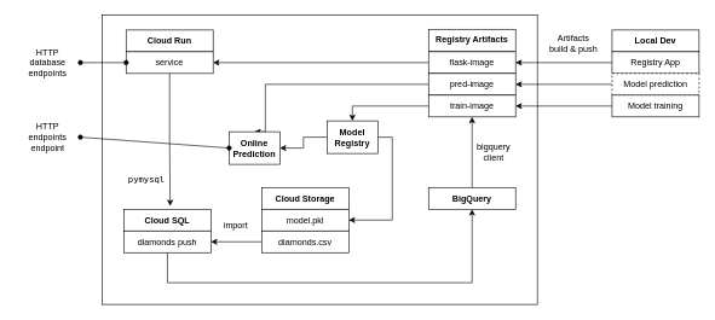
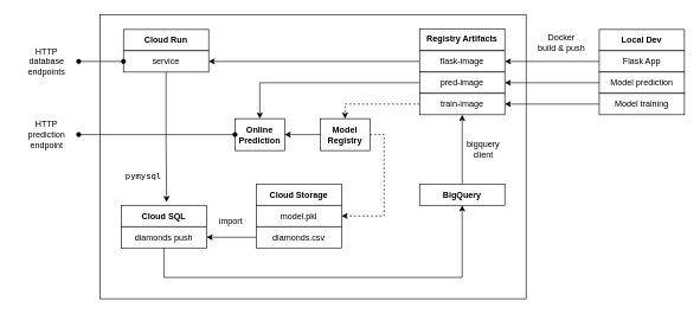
- <mxCell id="18" value="&lt;div&gt;Artifacts&lt;/div&gt;&lt;div&gt;build &amp;amp; push&lt;/div&gt;" style="text;html=1;align=center;verticalAlign=middle;whiteSpace=wrap;rounded=0;" vertex="1" parent="1"><mxGeometry x="745" y="39" width="90" height="40" as="geometry" /></mxCell>
+ <mxCell id="18" value="&lt;div&gt;Docker&lt;/div&gt;&lt;div&gt;build &amp;amp; push&lt;/div&gt;" style="text;html=1;align=center;verticalAlign=middle;whiteSpace=wrap;rounded=0;" vertex="1" parent="1"><mxGeometry x="745" y="39" width="90" height="40" as="geometry" /></mxCell>
- <mxCell id="5" value="Registry App" style="rounded=0;whiteSpace=wrap;html=1;" vertex="1" parent="1"><mxGeometry x="843" y="71" width="120" height="30" as="geometry" /></mxCell>
+ <mxCell id="5" value="Flask App" style="rounded=0;whiteSpace=wrap;html=1;" vertex="1" parent="1"><mxGeometry x="843" y="71" width="120" height="30" as="geometry" /></mxCell>
- <mxCell id="7" value="Model prediction" style="rounded=0;whiteSpace=wrap;html=1;dashed=1;" vertex="1" parent="1"><mxGeometry x="843" y="101" width="120" height="30" as="geometry" /></mxCell>
+ <mxCell id="7" value="Model prediction" style="rounded=0;whiteSpace=wrap;html=1;" vertex="1" parent="1"><mxGeometry x="843" y="101" width="120" height="30" as="geometry" /></mxCell>
- <mxCell id="15" style="edgeStyle=orthogonalEdgeStyle;rounded=0;orthogonalLoop=1;jettySize=auto;html=1;exitX=0;exitY=0.5;exitDx=0;exitDy=0;entryX=0.5;entryY=0;entryDx=0;entryDy=0;" edge="1" parent="1" source="17" target="36"><mxGeometry relative="1" as="geometry" /></mxCell>
+ <mxCell id="15" style="edgeStyle=orthogonalEdgeStyle;rounded=0;orthogonalLoop=1;jettySize=auto;html=1;exitX=0;exitY=0.5;exitDx=0;exitDy=0;entryX=0.5;entryY=0;entryDx=0;entryDy=0;dashed=1;" edge="1" parent="1" source="17" target="36"><mxGeometry relative="1" as="geometry" /></mxCell>
- <mxCell id="32" value="&lt;div&gt;HTTP&lt;/div&gt;&lt;div&gt;endpoints&lt;br&gt;&lt;/div&gt;&lt;div&gt;endpoint&lt;br&gt;&lt;/div&gt;" style="text;html=1;align=center;verticalAlign=middle;whiteSpace=wrap;rounded=0;" vertex="1" parent="1"><mxGeometry x="20" y="164" width="90" height="50" as="geometry" /></mxCell>
+ <mxCell id="32" value="&lt;div&gt;HTTP&lt;/div&gt;&lt;div&gt;prediction&lt;br&gt;&lt;/div&gt;&lt;div&gt;endpoint&lt;br&gt;&lt;/div&gt;" style="text;html=1;align=center;verticalAlign=middle;whiteSpace=wrap;rounded=0;" vertex="1" parent="1"><mxGeometry x="20" y="164" width="90" height="50" as="geometry" /></mxCell>
- <mxCell id="29" value="&lt;div&gt;&lt;b&gt;Online&lt;/b&gt;&lt;/div&gt;&lt;div&gt;&lt;b&gt;Prediction&lt;/b&gt;&lt;/div&gt;" style="rounded=0;whiteSpace=wrap;html=1;" vertex="1" parent="1"><mxGeometry x="315" y="181.5" width="70" height="45" as="geometry" /></mxCell>
+ <mxCell id="29" value="&lt;div&gt;&lt;b&gt;Online&lt;/b&gt;&lt;/div&gt;&lt;div&gt;&lt;b&gt;Prediction&lt;/b&gt;&lt;/div&gt;" style="rounded=0;whiteSpace=wrap;html=1;" vertex="1" parent="1"><mxGeometry x="330" y="166.5" width="70" height="45" as="geometry" /></mxCell>
- <mxCell id="35" style="edgeStyle=orthogonalEdgeStyle;rounded=0;orthogonalLoop=1;jettySize=auto;html=1;exitX=1;exitY=0.5;exitDx=0;exitDy=0;entryX=1;entryY=0.5;entryDx=0;entryDy=0;" edge="1" parent="1" source="36" target="20"><mxGeometry relative="1" as="geometry" /></mxCell>
+ <mxCell id="35" style="edgeStyle=orthogonalEdgeStyle;rounded=0;orthogonalLoop=1;jettySize=auto;html=1;exitX=1;exitY=0.5;exitDx=0;exitDy=0;entryX=1;entryY=0.5;entryDx=0;entryDy=0;dashed=1;" edge="1" parent="1" source="36" target="20"><mxGeometry relative="1" as="geometry" /></mxCell>
